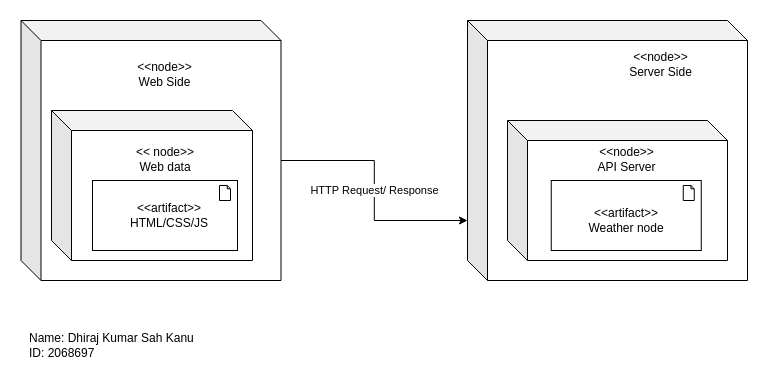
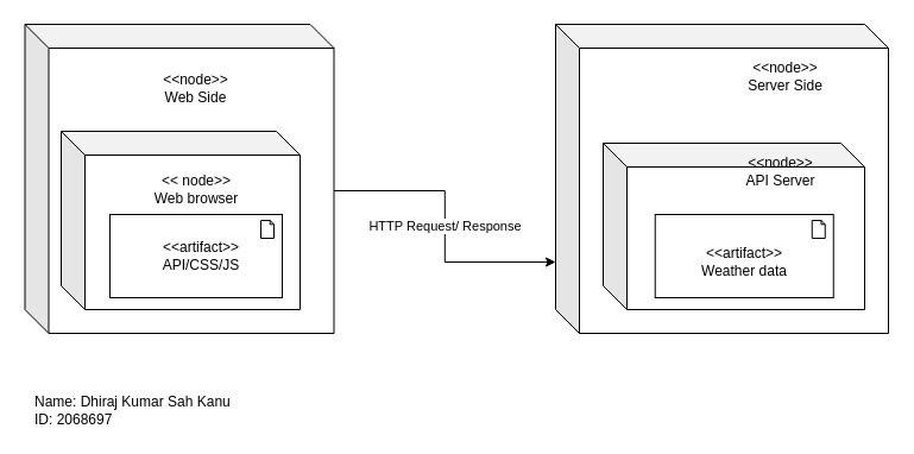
- <mxCell id="11" value="&amp;lt;&amp;lt; node&amp;gt;&amp;gt;&lt;br&gt;Web data" style="text;html=1;strokeColor=none;fillColor=none;align=center;verticalAlign=middle;whiteSpace=wrap;rounded=0;" parent="1" vertex="1"><mxGeometry x="80.75" y="154" width="167.5" height="10" as="geometry" /></mxCell>
+ <mxCell id="11" value="&amp;lt;&amp;lt; node&amp;gt;&amp;gt;&lt;br&gt;Web browser" style="text;html=1;strokeColor=none;fillColor=none;align=center;verticalAlign=middle;whiteSpace=wrap;rounded=0;" parent="1" vertex="1"><mxGeometry x="80.75" y="154" width="167.5" height="10" as="geometry" /></mxCell>
- <mxCell id="13" value="&amp;lt;&amp;lt;node&amp;gt;&amp;gt;&lt;br&gt;API Server" style="text;html=1;strokeColor=none;fillColor=none;align=center;verticalAlign=middle;whiteSpace=wrap;rounded=0;" parent="1" vertex="1"><mxGeometry x="564.5" y="144" width="122.5" height="30" as="geometry" /></mxCell>
+ <mxCell id="13" value="&amp;lt;&amp;lt;node&amp;gt;&amp;gt;&lt;br&gt;API Server" style="text;html=1;strokeColor=none;fillColor=none;align=center;verticalAlign=middle;whiteSpace=wrap;rounded=0;" parent="1" vertex="1"><mxGeometry x="594.5" y="129" width="122.5" height="30" as="geometry" /></mxCell>
- <mxCell id="12" value="&amp;lt;&amp;lt;artifact&amp;gt;&amp;gt;&lt;br&gt;HTML/CSS/JS" style="text;html=1;strokeColor=none;fillColor=none;align=center;verticalAlign=middle;whiteSpace=wrap;rounded=0;" parent="1" vertex="1"><mxGeometry x="84.5" y="205" width="167.5" height="20" as="geometry" /></mxCell>
+ <mxCell id="12" value="&amp;lt;&amp;lt;artifact&amp;gt;&amp;gt;&lt;br&gt;API/CSS/JS" style="text;html=1;strokeColor=none;fillColor=none;align=center;verticalAlign=middle;whiteSpace=wrap;rounded=0;" parent="1" vertex="1"><mxGeometry x="84.5" y="205" width="167.5" height="20" as="geometry" /></mxCell>
- <mxCell id="14" value="&amp;lt;&amp;lt;artifact&amp;gt;&amp;gt;&lt;br&gt;Weather node" style="text;html=1;strokeColor=none;fillColor=none;align=center;verticalAlign=middle;whiteSpace=wrap;rounded=0;" parent="1" vertex="1"><mxGeometry x="542" y="215" width="167.5" height="10" as="geometry" /></mxCell>
+ <mxCell id="14" value="&amp;lt;&amp;lt;artifact&amp;gt;&amp;gt;&lt;br&gt;Weather data" style="text;html=1;strokeColor=none;fillColor=none;align=center;verticalAlign=middle;whiteSpace=wrap;rounded=0;" parent="1" vertex="1"><mxGeometry x="542" y="215" width="167.5" height="10" as="geometry" /></mxCell>
